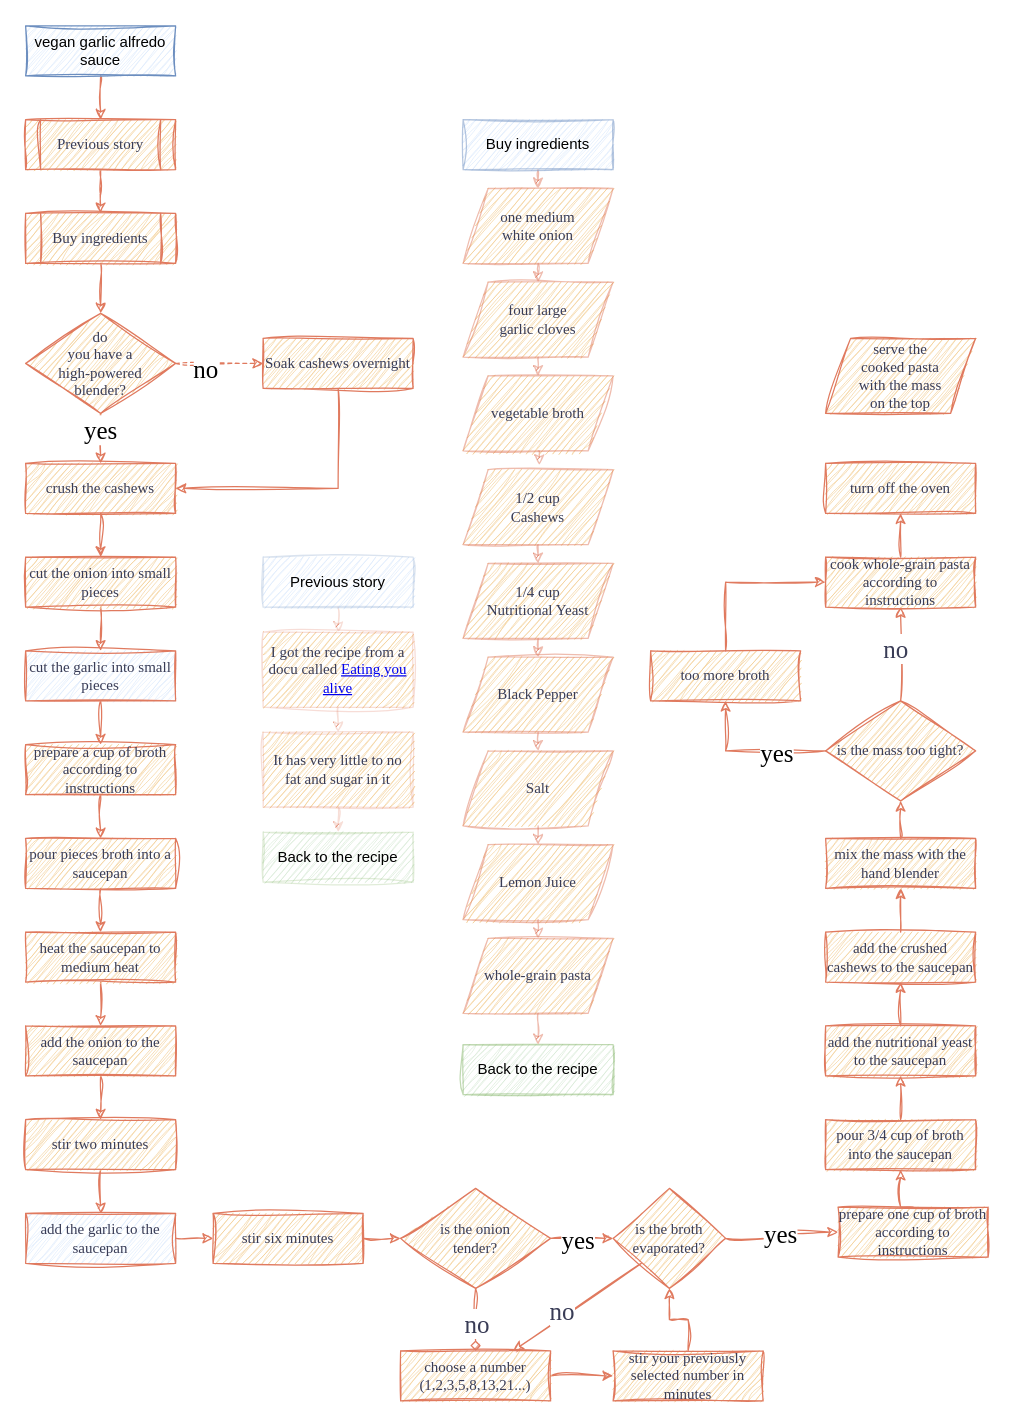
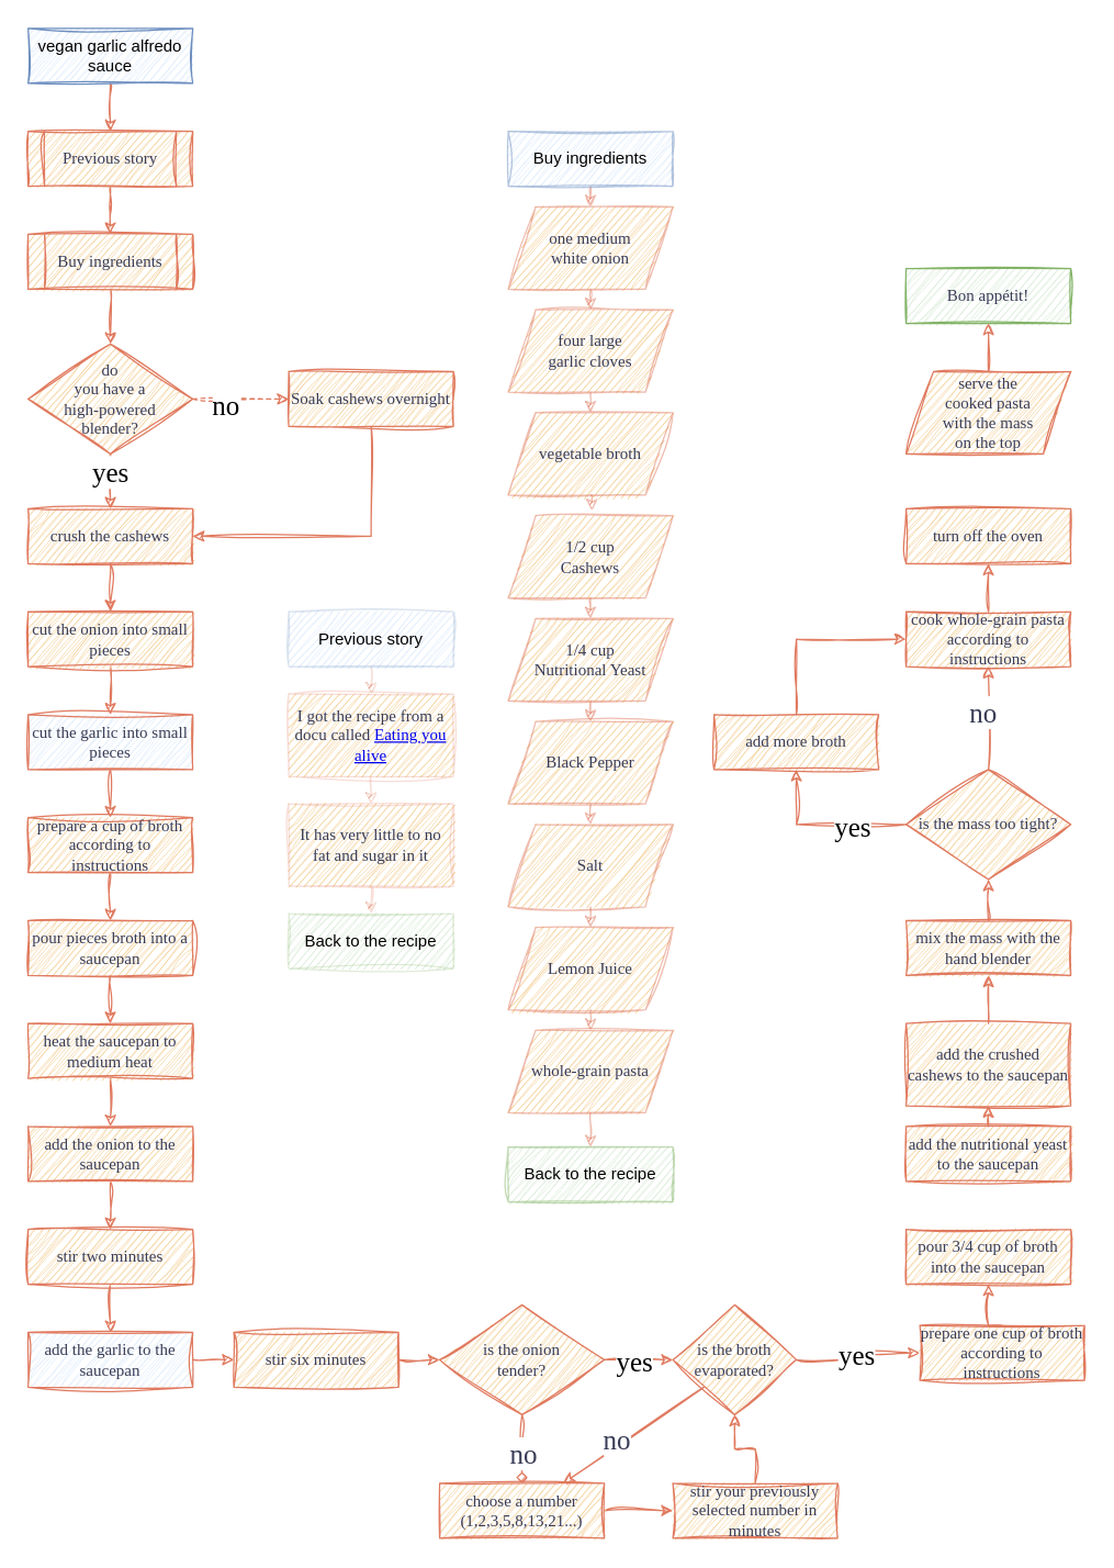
+ <mxCell id="61" value="Bon appétit!" style="rounded=0;whiteSpace=wrap;html=1;fontSize=12;glass=0;strokeWidth=1;shadow=0;labelBackgroundColor=none;fillColor=#d5e8d4;strokeColor=#82b366;hachureGap=4;fontFamily=Architects Daughter;fontSource=https%3A%2F%2Ffonts.googleapis.com%2Fcss%3Ffamily%3DArchitects%2BDaughter;fontColor=#393C56;sketch=1;curveFitting=1;jiggle=2;" parent="1" vertex="1"><mxGeometry x="660" y="195" width="120" height="40" as="geometry" /></mxCell>
+ <mxCell id="66" style="edgeStyle=orthogonalEdgeStyle;rounded=0;sketch=1;hachureGap=4;jiggle=2;curveFitting=1;orthogonalLoop=1;jettySize=auto;html=1;fontFamily=Architects Daughter;fontSource=https%3A%2F%2Ffonts.googleapis.com%2Fcss%3Ffamily%3DArchitects%2BDaughter;fontSize=16;strokeColor=#E07A5F;fontColor=#393C56;fillColor=#F2CC8F;entryX=0.5;entryY=1;entryDx=0;entryDy=0;exitX=0.5;exitY=0;exitDx=0;exitDy=0;" parent="1" source="65" target="61" edge="1"><mxGeometry relative="1" as="geometry"><mxPoint x="700" y="360" as="sourcePoint" /><mxPoint x="740" y="350" as="targetPoint" /></mxGeometry></mxCell>
- <mxCell id="94" value="too more broth" style="rounded=0;whiteSpace=wrap;html=1;hachureGap=4;strokeColor=#E07A5F;fontFamily=Architects Daughter;fontSource=https%3A%2F%2Ffonts.googleapis.com%2Fcss%3Ffamily%3DArchitects%2BDaughter;fontSize=12;fontColor=#393C56;fillColor=#F2CC8F;sketch=1;curveFitting=1;jiggle=2;" parent="1" vertex="1"><mxGeometry x="520" y="520" width="120" height="40" as="geometry" /></mxCell>
+ <mxCell id="94" value="add more broth" style="rounded=0;whiteSpace=wrap;html=1;hachureGap=4;strokeColor=#E07A5F;fontFamily=Architects Daughter;fontSource=https%3A%2F%2Ffonts.googleapis.com%2Fcss%3Ffamily%3DArchitects%2BDaughter;fontSize=12;fontColor=#393C56;fillColor=#F2CC8F;sketch=1;curveFitting=1;jiggle=2;" parent="1" vertex="1"><mxGeometry x="520" y="520" width="120" height="40" as="geometry" /></mxCell>
- <mxCell id="83" value="add the crushed cashews to the saucepan" style="rounded=0;whiteSpace=wrap;html=1;hachureGap=4;strokeColor=#E07A5F;fontFamily=Architects Daughter;fontSource=https%3A%2F%2Ffonts.googleapis.com%2Fcss%3Ffamily%3DArchitects%2BDaughter;fontSize=12;fontColor=#393C56;fillColor=#F2CC8F;sketch=1;curveFitting=1;jiggle=2;" parent="1" vertex="1"><mxGeometry x="660" y="745" width="120" height="40" as="geometry" /></mxCell>
+ <mxCell id="83" value="add the crushed cashews to the saucepan" style="rounded=0;whiteSpace=wrap;html=1;hachureGap=4;strokeColor=#E07A5F;fontFamily=Architects Daughter;fontSource=https%3A%2F%2Ffonts.googleapis.com%2Fcss%3Ffamily%3DArchitects%2BDaughter;fontSize=12;fontColor=#393C56;fillColor=#F2CC8F;sketch=1;curveFitting=1;jiggle=2;" parent="1" vertex="1"><mxGeometry x="660" y="745" width="120" height="60" as="geometry" /></mxCell>
- <mxCell id="84" style="edgeStyle=orthogonalEdgeStyle;rounded=0;hachureGap=4;orthogonalLoop=1;jettySize=auto;html=1;exitX=0.5;exitY=0;exitDx=0;exitDy=0;entryX=0.5;entryY=1;entryDx=0;entryDy=0;strokeColor=#E07A5F;fontFamily=Architects Daughter;fontSource=https%3A%2F%2Ffonts.googleapis.com%2Fcss%3Ffamily%3DArchitects%2BDaughter;fontSize=16;fontColor=#393C56;fillColor=#F2CC8F;sketch=1;curveFitting=1;jiggle=2;" parent="1" source="64" target="82" edge="1"><mxGeometry relative="1" as="geometry"><mxPoint x="420" y="840" as="sourcePoint" /><mxPoint x="420" y="875" as="targetPoint" /></mxGeometry></mxCell>
